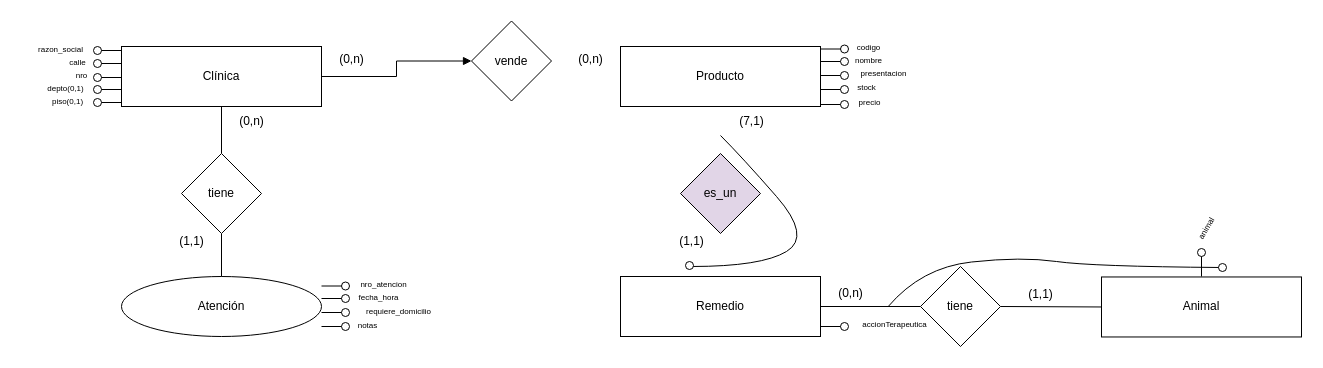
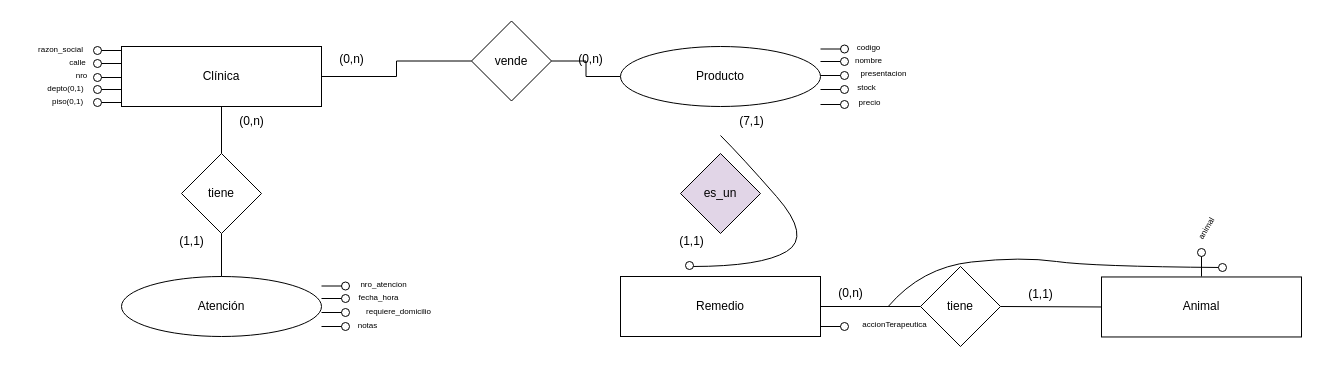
- <mxCell id="10" style="edgeStyle=orthogonalEdgeStyle;rounded=0;orthogonalLoop=1;jettySize=auto;html=1;entryX=0;entryY=0.5;entryDx=0;entryDy=0;endArrow=block;startFill=0;" parent="1" source="12" target="29" edge="1"><mxGeometry relative="1" as="geometry" /></mxCell>
+ <mxCell id="10" style="edgeStyle=orthogonalEdgeStyle;rounded=0;orthogonalLoop=1;jettySize=auto;html=1;entryX=0;entryY=0.5;entryDx=0;entryDy=0;endArrow=none;startFill=0;" parent="1" source="12" target="29" edge="1"><mxGeometry relative="1" as="geometry" /></mxCell>
+ <mxCell id="30" style="edgeStyle=orthogonalEdgeStyle;rounded=0;orthogonalLoop=1;jettySize=auto;html=1;entryX=1;entryY=0.5;entryDx=0;entryDy=0;endArrow=none;startFill=0;" parent="1" source="31" target="29" edge="1"><mxGeometry relative="1" as="geometry" /></mxCell>
- <mxCell id="31" value="Producto" style="rounded=0;whiteSpace=wrap;html=1;" parent="1" vertex="1"><mxGeometry x="620" y="46" width="200" height="60" as="geometry" /></mxCell>
+ <mxCell id="31" value="Producto" style="ellipse;whiteSpace=wrap;html=1;" parent="1" vertex="1"><mxGeometry x="620" y="46" width="200" height="60" as="geometry" /></mxCell>
